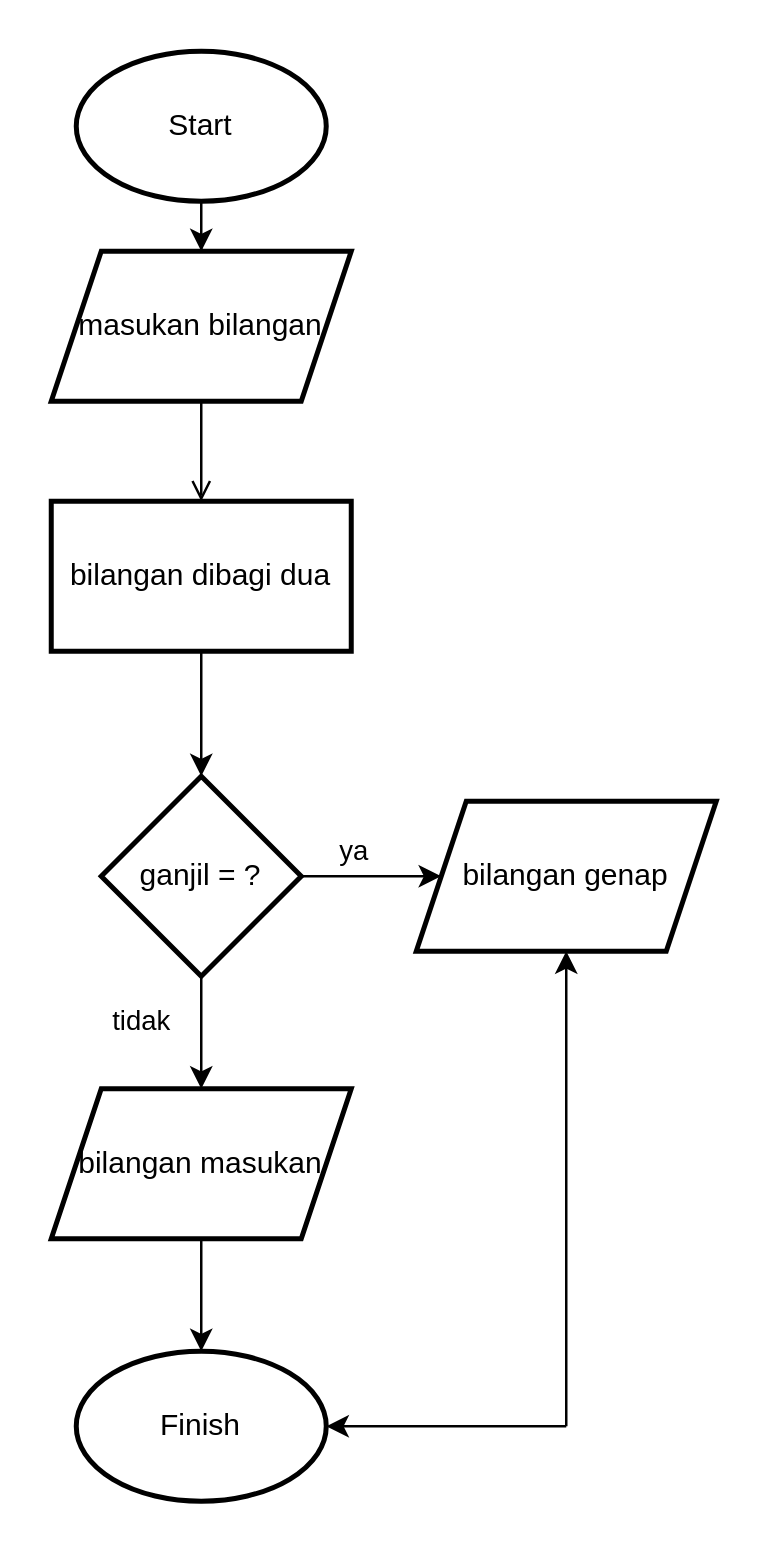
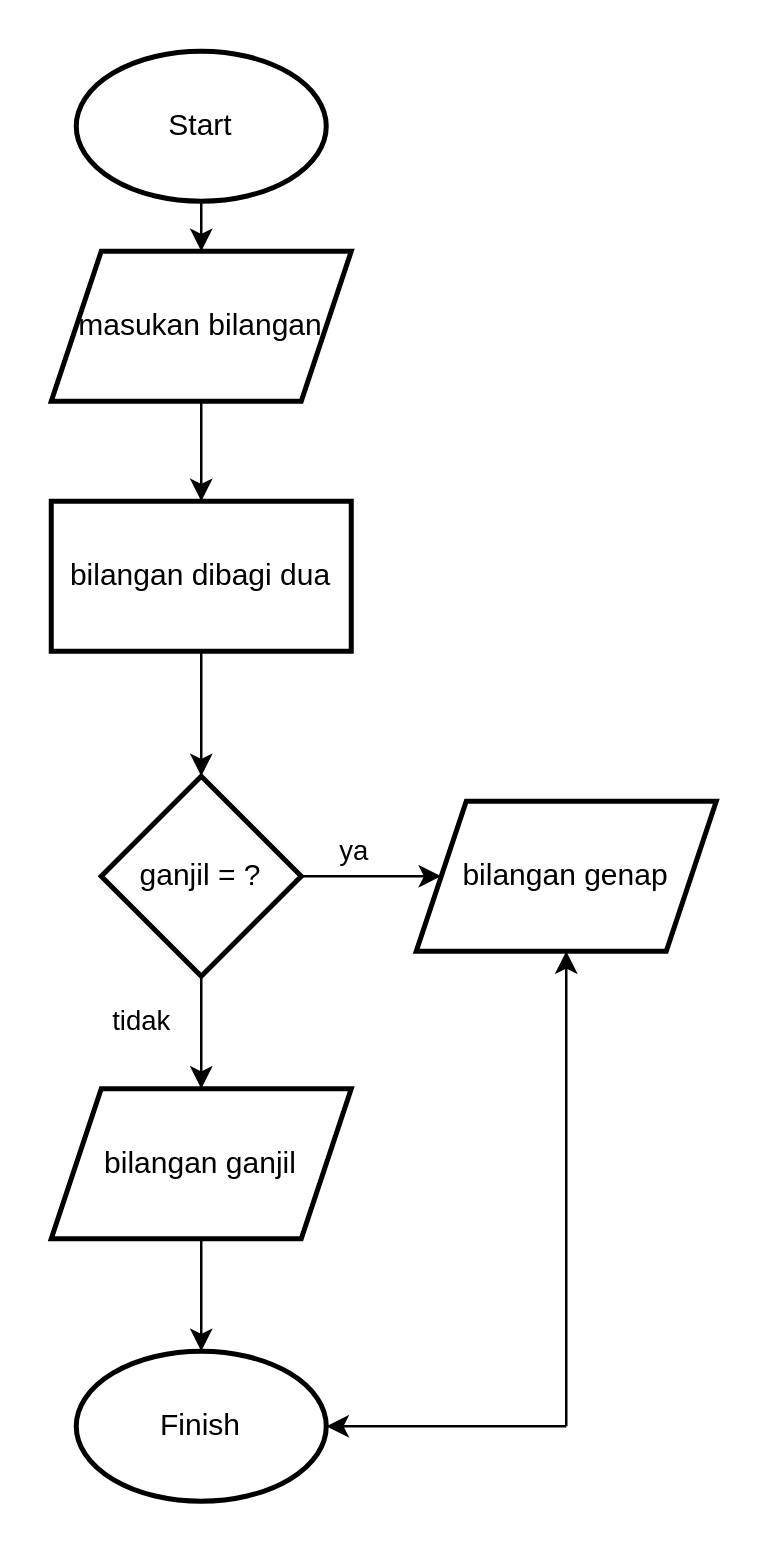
- <mxCell id="4" value="" style="edgeStyle=orthogonalEdgeStyle;rounded=0;orthogonalLoop=1;jettySize=auto;html=1;endArrow=open;" edge="1" parent="1" source="5" target="7"><mxGeometry relative="1" as="geometry" /></mxCell>
+ <mxCell id="4" value="" style="edgeStyle=orthogonalEdgeStyle;rounded=0;orthogonalLoop=1;jettySize=auto;html=1;" edge="1" parent="1" source="5" target="7"><mxGeometry relative="1" as="geometry" /></mxCell>
- <mxCell id="13" value="bilangan masukan" style="shape=parallelogram;perimeter=parallelogramPerimeter;whiteSpace=wrap;html=1;fixedSize=1;strokeWidth=2;" vertex="1" parent="1"><mxGeometry x="20" y="435" width="120" height="60" as="geometry" /></mxCell>
+ <mxCell id="13" value="bilangan ganjil" style="shape=parallelogram;perimeter=parallelogramPerimeter;whiteSpace=wrap;html=1;fixedSize=1;strokeWidth=2;" vertex="1" parent="1"><mxGeometry x="20" y="435" width="120" height="60" as="geometry" /></mxCell>
